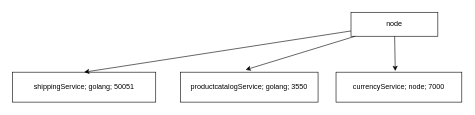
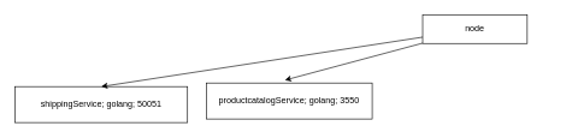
- <mxCell id="8" style="edgeStyle=none;html=1;entryX=0.471;entryY=-0.04;entryDx=0;entryDy=0;entryPerimeter=0;" edge="1" parent="1" source="4" target="7"><mxGeometry relative="1" as="geometry" /></mxCell>
- <mxCell id="5" value="productcatalogService; golang; 3550" style="rounded=0;whiteSpace=wrap;html=1;" vertex="1" parent="1"><mxGeometry x="300" y="120" width="230" height="50" as="geometry" /></mxCell>
+ <mxCell id="5" value="productcatalogService; golang; 3550" style="rounded=0;whiteSpace=wrap;html=1;" vertex="1" parent="1"><mxGeometry x="285" y="115" width="230" height="50" as="geometry" /></mxCell>
- <mxCell id="7" value="currencyService; node; 7000" style="rounded=0;whiteSpace=wrap;html=1;" vertex="1" parent="1"><mxGeometry x="560" y="120" width="210" height="50" as="geometry" /></mxCell>
